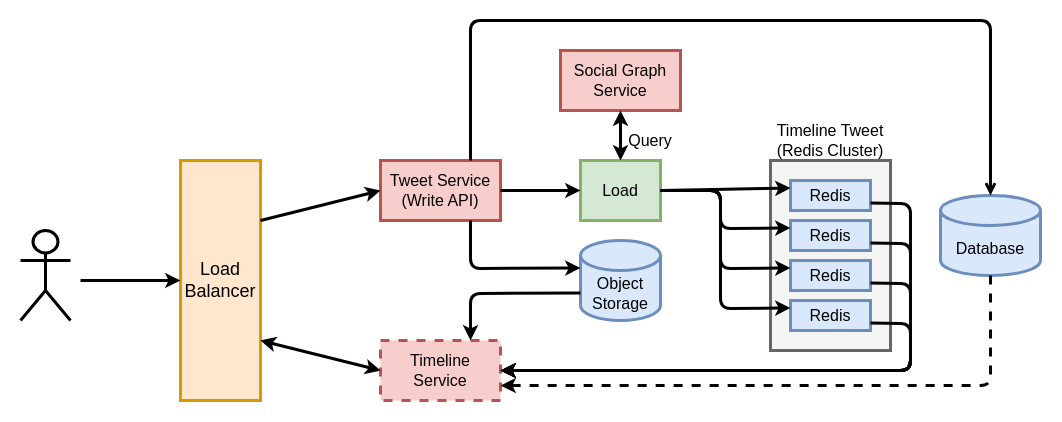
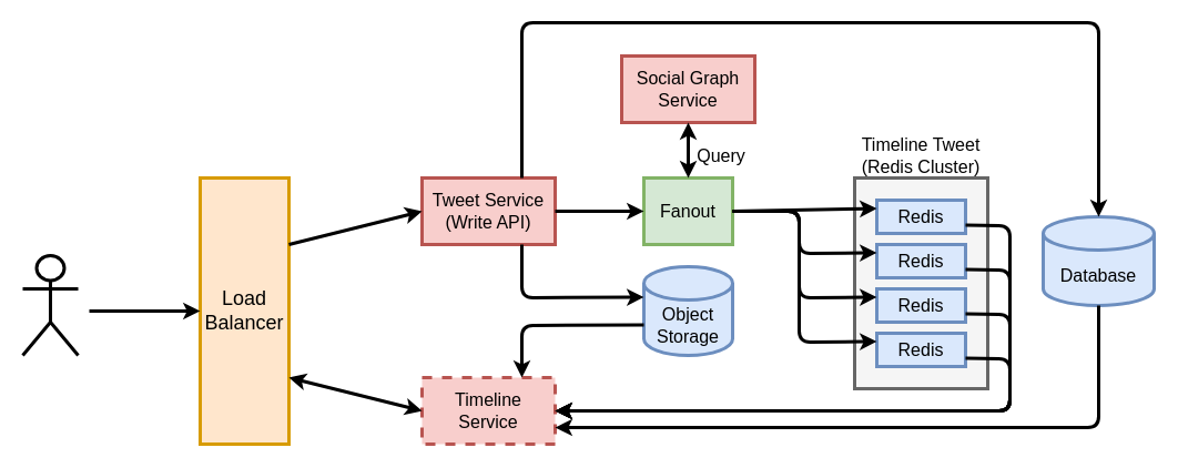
- <mxCell id="30" value="" style="endArrow=open;html=1;fontSize=16;strokeWidth=3;exitX=0.75;exitY=0;exitDx=0;exitDy=0;entryX=0.5;entryY=0;entryDx=0;entryDy=0;entryPerimeter=0;" edge="1" parent="1" source="6" target="29"><mxGeometry width="50" height="50" relative="1" as="geometry"><mxPoint x="460" y="80" as="sourcePoint" /><mxPoint x="520" y="110" as="targetPoint" /><Array as="points"><mxPoint x="470" y="20" /><mxPoint x="990" y="20" /></Array></mxGeometry></mxCell>
+ <mxCell id="30" value="" style="endArrow=classic;html=1;fontSize=16;strokeWidth=3;exitX=0.75;exitY=0;exitDx=0;exitDy=0;entryX=0.5;entryY=0;entryDx=0;entryDy=0;entryPerimeter=0;" edge="1" parent="1" source="6" target="29"><mxGeometry width="50" height="50" relative="1" as="geometry"><mxPoint x="460" y="80" as="sourcePoint" /><mxPoint x="520" y="110" as="targetPoint" /><Array as="points"><mxPoint x="470" y="20" /><mxPoint x="990" y="20" /></Array></mxGeometry></mxCell>
- <mxCell id="8" value="Load" style="rounded=0;whiteSpace=wrap;html=1;fontSize=16;strokeWidth=3;fillColor=#d5e8d4;strokeColor=#82b366;" vertex="1" parent="1"><mxGeometry x="580" y="160" width="80" height="60" as="geometry" /></mxCell>
+ <mxCell id="8" value="Fanout" style="rounded=0;whiteSpace=wrap;html=1;fontSize=16;strokeWidth=3;fillColor=#d5e8d4;strokeColor=#82b366;" vertex="1" parent="1"><mxGeometry x="580" y="160" width="80" height="60" as="geometry" /></mxCell>
- <mxCell id="31" value="" style="endArrow=classic;html=1;fontSize=16;strokeWidth=3;exitX=0.5;exitY=1;exitDx=0;exitDy=0;exitPerimeter=0;entryX=1;entryY=0.75;entryDx=0;entryDy=0;dashed=1;" edge="1" parent="1" source="29" target="7"><mxGeometry width="50" height="50" relative="1" as="geometry"><mxPoint x="470" y="160" as="sourcePoint" /><mxPoint x="520" y="110" as="targetPoint" /><Array as="points"><mxPoint x="990" y="385" /></Array></mxGeometry></mxCell>
+ <mxCell id="31" value="" style="endArrow=classic;html=1;fontSize=16;strokeWidth=3;exitX=0.5;exitY=1;exitDx=0;exitDy=0;exitPerimeter=0;entryX=1;entryY=0.75;entryDx=0;entryDy=0;" edge="1" parent="1" source="29" target="7"><mxGeometry width="50" height="50" relative="1" as="geometry"><mxPoint x="470" y="160" as="sourcePoint" /><mxPoint x="520" y="110" as="targetPoint" /><Array as="points"><mxPoint x="990" y="385" /></Array></mxGeometry></mxCell>
